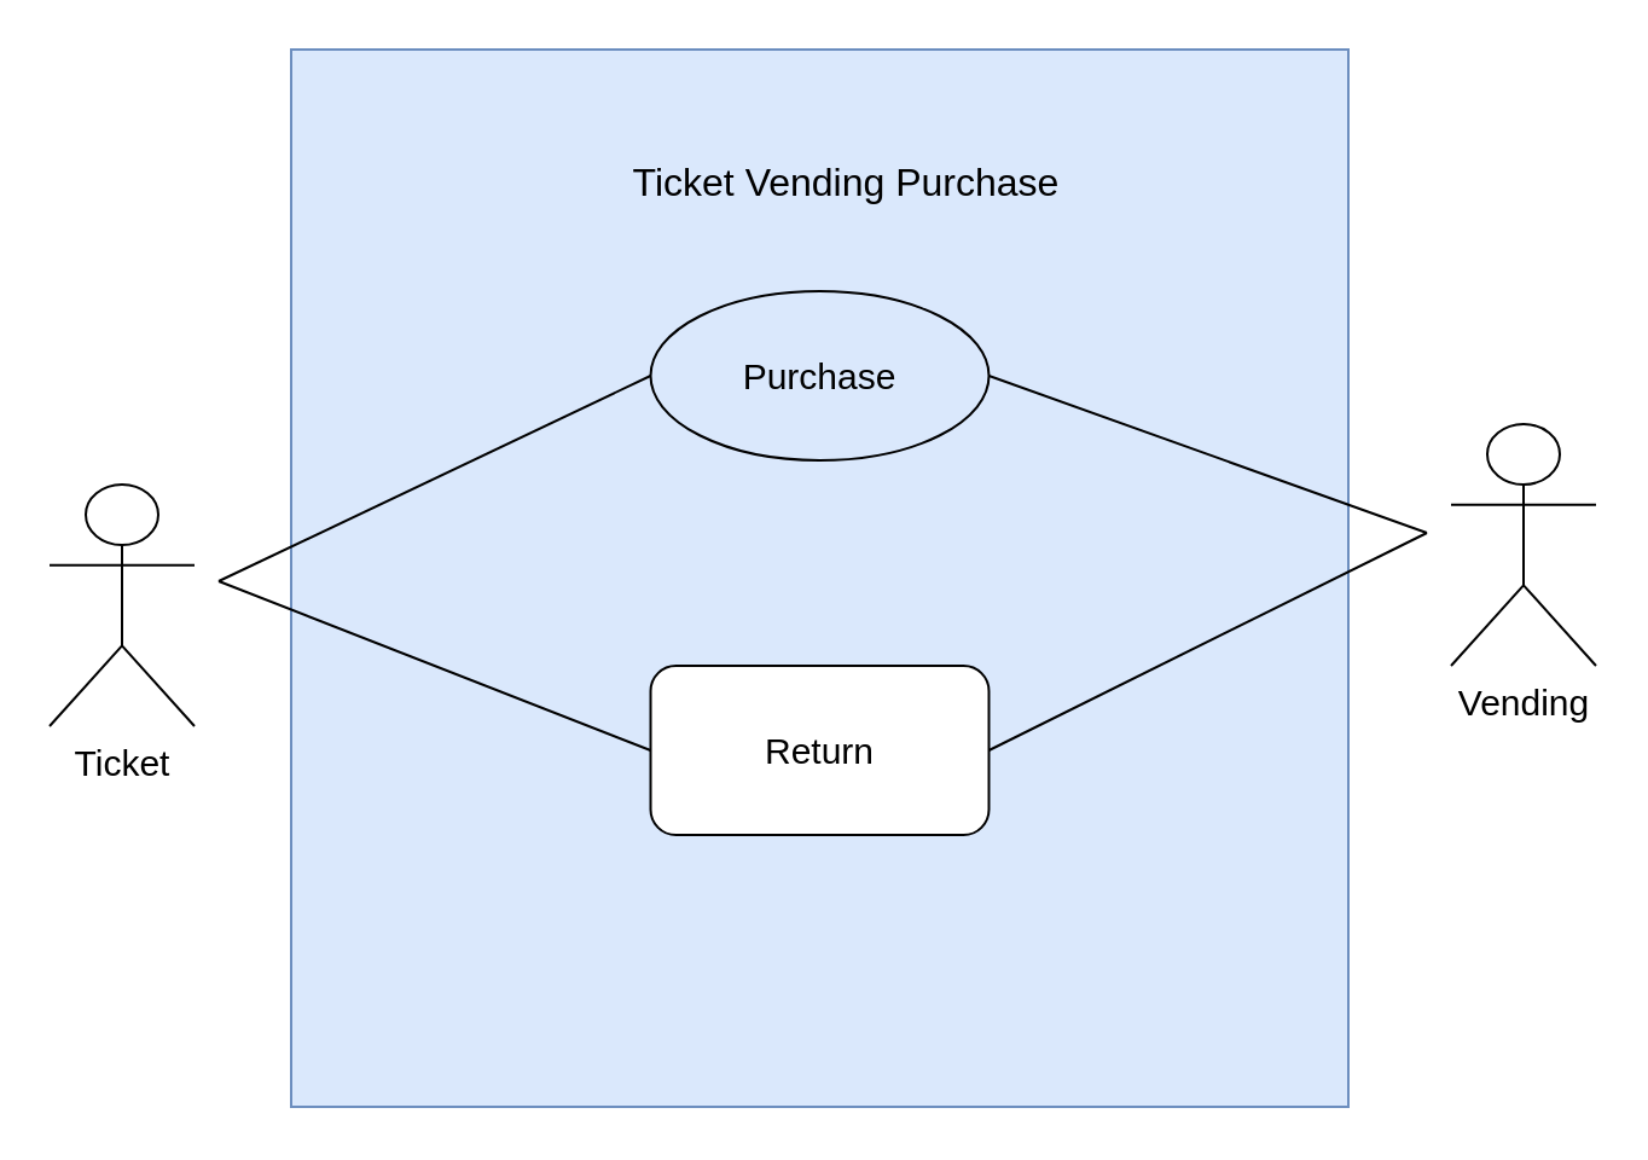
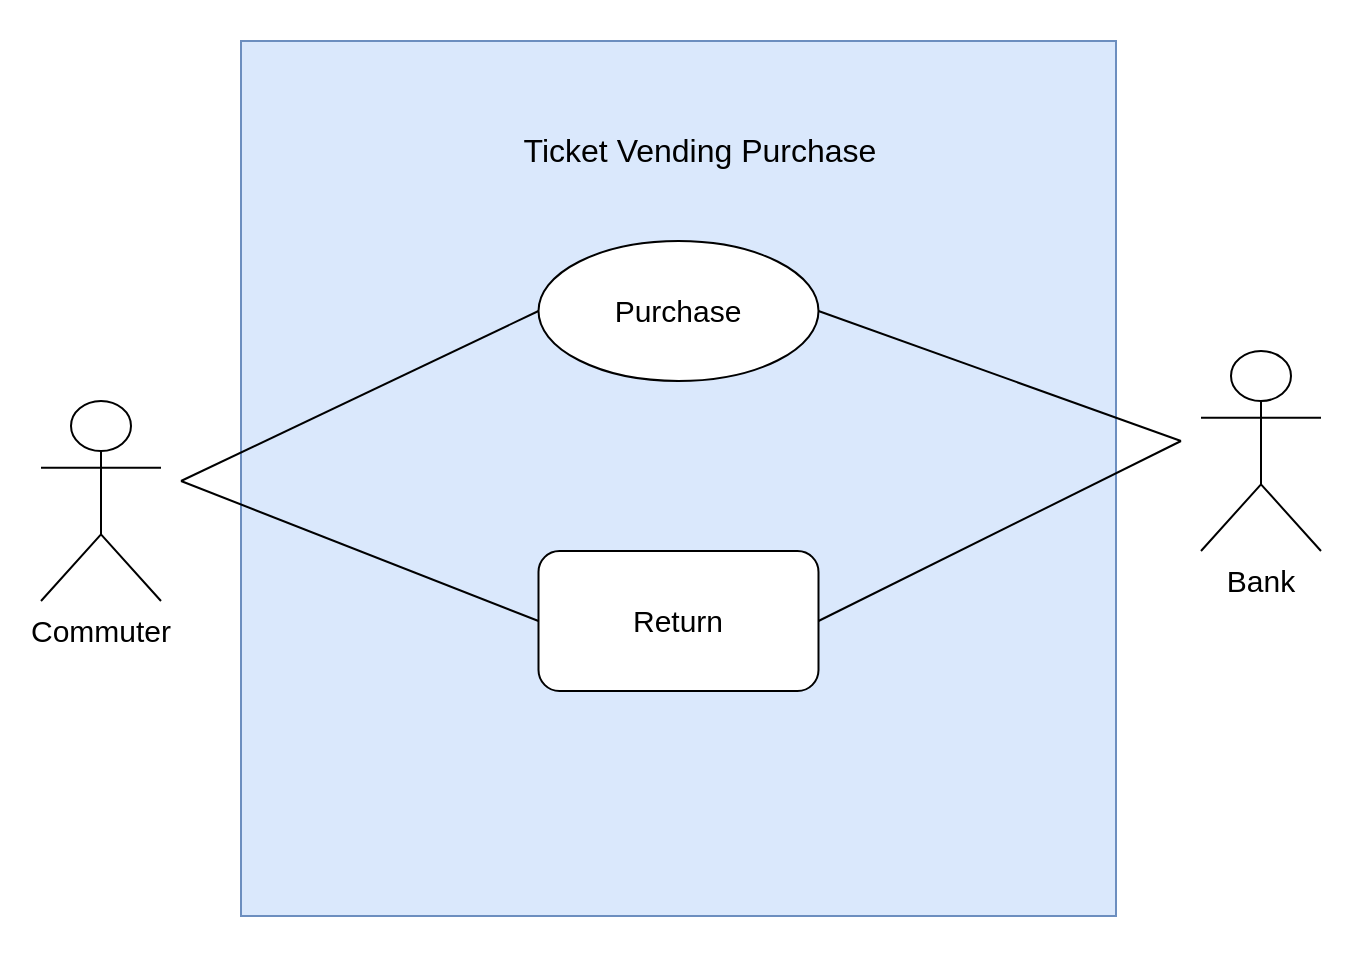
- <mxCell id="4" value="&lt;font style=&quot;font-size: 15px&quot;&gt;Purchase&lt;/font&gt;" style="ellipse;whiteSpace=wrap;html=1;fillColor=#dae8fc;" vertex="1" parent="1"><mxGeometry x="268.75" y="120" width="140" height="70" as="geometry" /></mxCell>
+ <mxCell id="4" value="&lt;font style=&quot;font-size: 15px&quot;&gt;Purchase&lt;/font&gt;" style="ellipse;whiteSpace=wrap;html=1;" vertex="1" parent="1"><mxGeometry x="268.75" y="120" width="140" height="70" as="geometry" /></mxCell>
- <mxCell id="6" value="&lt;font style=&quot;font-size: 15px&quot;&gt;Vending&lt;/font&gt;" style="shape=umlActor;verticalLabelPosition=bottom;verticalAlign=top;html=1;" vertex="1" parent="1"><mxGeometry x="600" y="175" width="60" height="100" as="geometry" /></mxCell>
+ <mxCell id="6" value="&lt;font style=&quot;font-size: 15px&quot;&gt;Bank&lt;/font&gt;" style="shape=umlActor;verticalLabelPosition=bottom;verticalAlign=top;html=1;" vertex="1" parent="1"><mxGeometry x="600" y="175" width="60" height="100" as="geometry" /></mxCell>
- <mxCell id="3" value="&lt;font style=&quot;font-size: 15px&quot;&gt;Ticket&lt;/font&gt;" style="shape=umlActor;verticalLabelPosition=bottom;verticalAlign=top;html=1;" vertex="1" parent="1"><mxGeometry x="20" y="200" width="60" height="100" as="geometry" /></mxCell>
+ <mxCell id="3" value="&lt;font style=&quot;font-size: 15px&quot;&gt;Commuter&lt;/font&gt;" style="shape=umlActor;verticalLabelPosition=bottom;verticalAlign=top;html=1;" vertex="1" parent="1"><mxGeometry x="20" y="200" width="60" height="100" as="geometry" /></mxCell>
